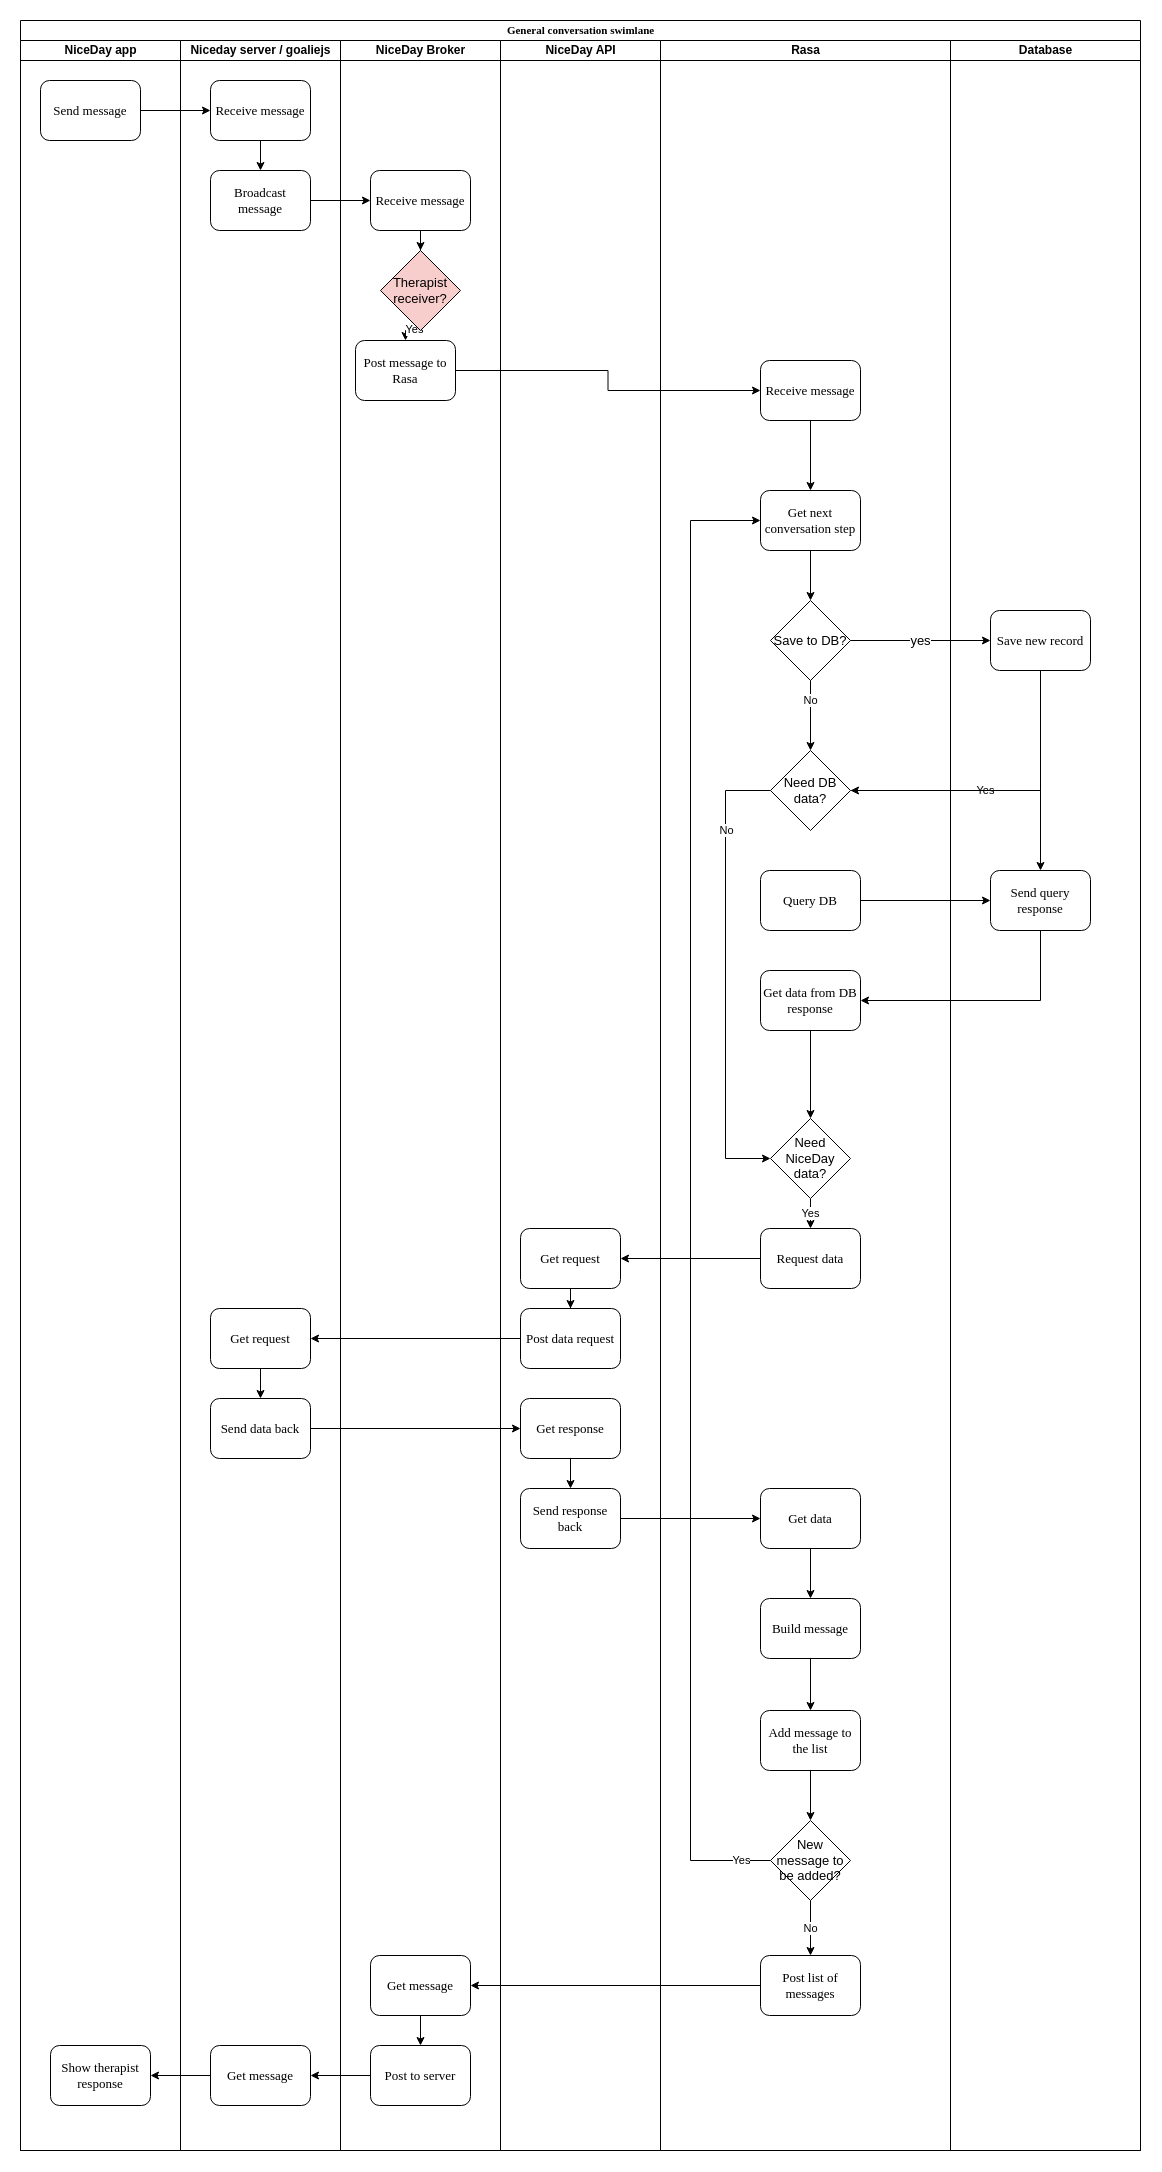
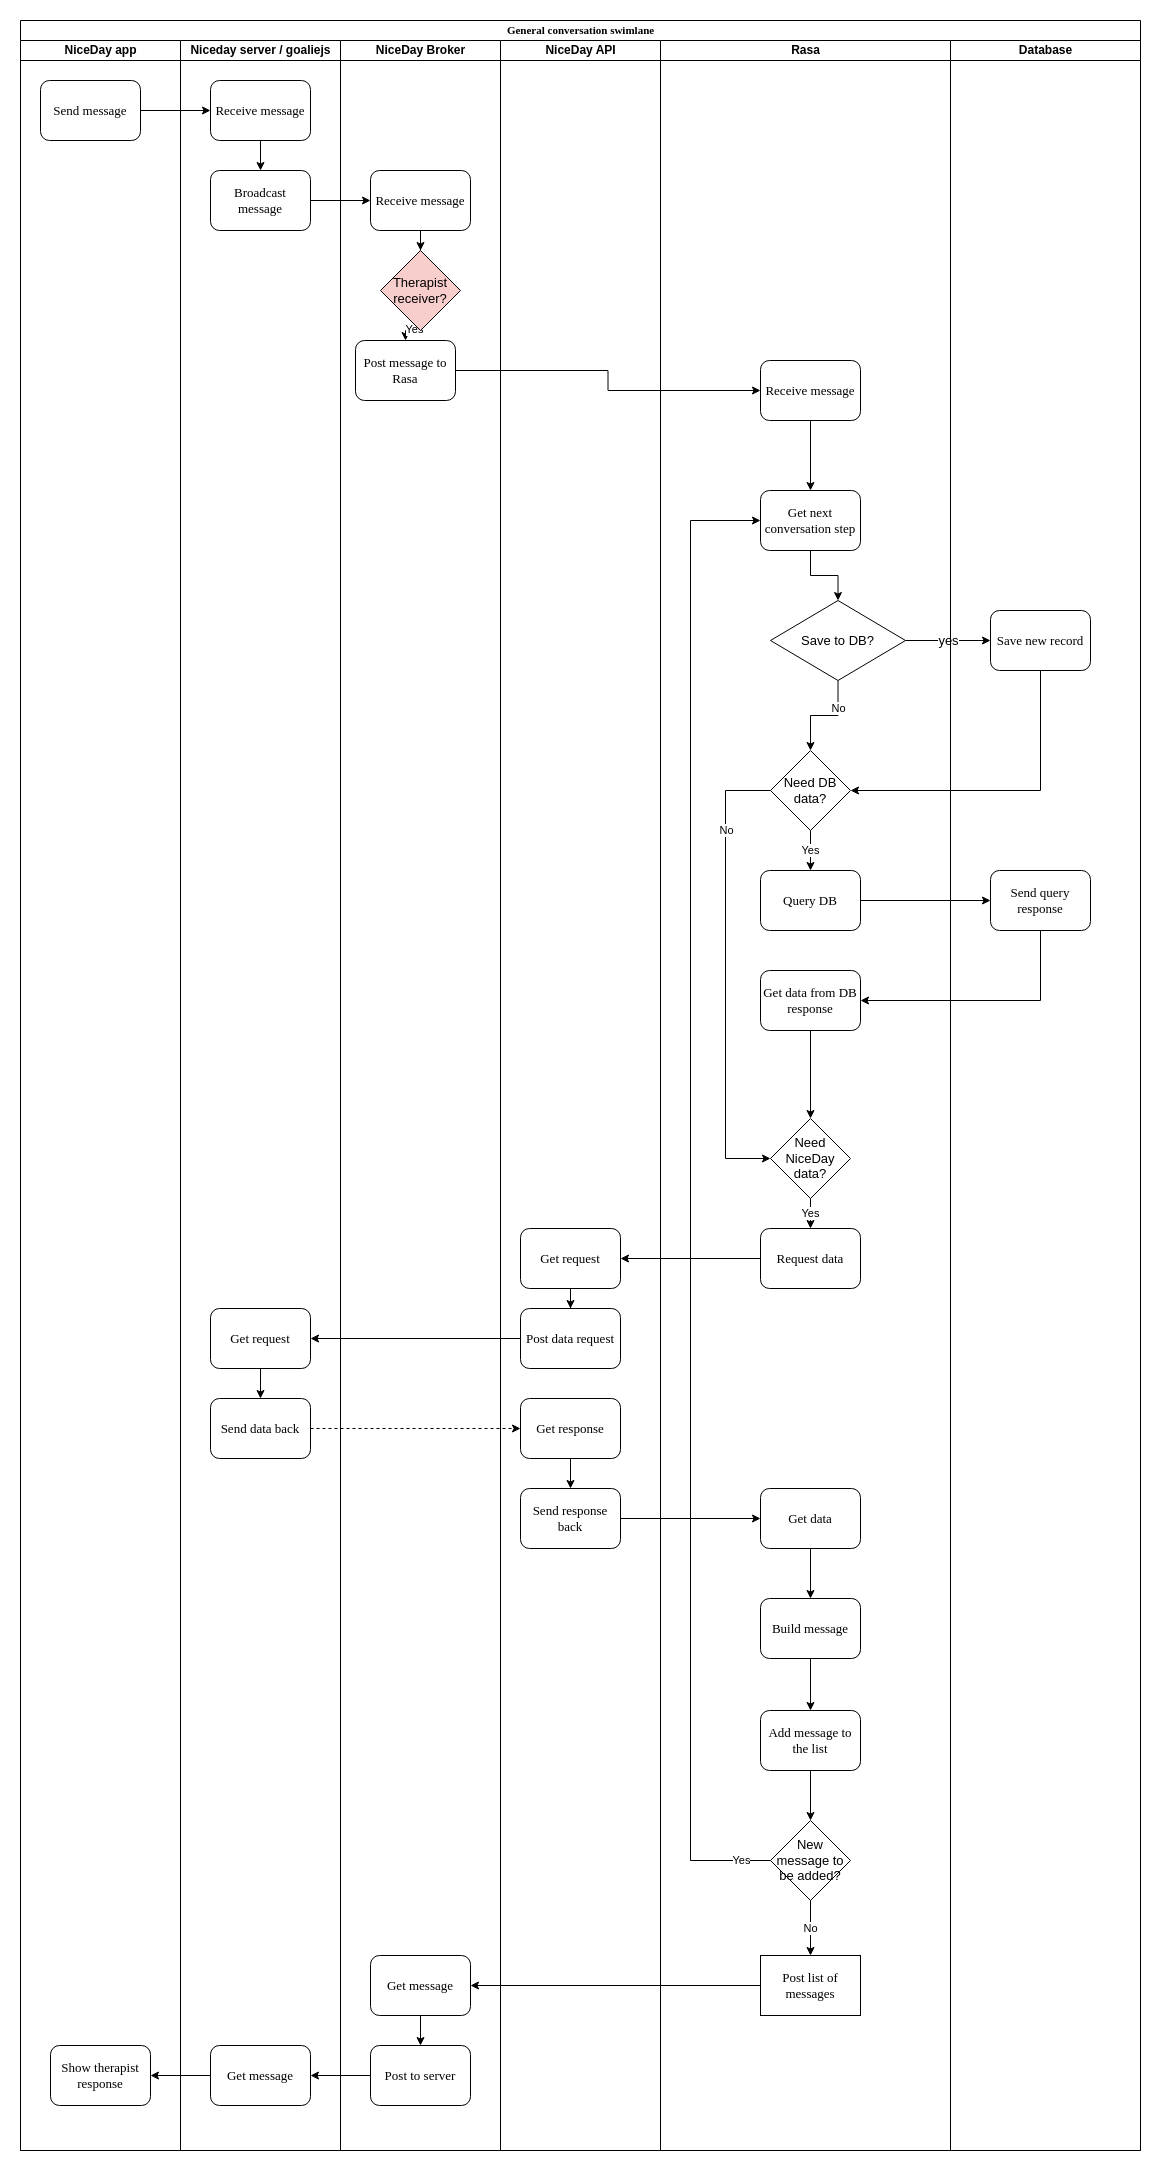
- <mxCell id="42" value="Save to DB?" style="rhombus;whiteSpace=wrap;html=1;fontSize=13;" vertex="1" parent="36"><mxGeometry x="110" y="560" width="80" height="80" as="geometry" /></mxCell>
+ <mxCell id="42" value="Save to DB?" style="rhombus;whiteSpace=wrap;html=1;fontSize=13;" vertex="1" parent="36"><mxGeometry x="110" y="560" width="135" height="80" as="geometry" /></mxCell>
- <mxCell id="51" value="Yes" style="edgeStyle=orthogonalEdgeStyle;rounded=0;orthogonalLoop=1;jettySize=auto;html=1;fontSize=11;" edge="1" parent="36" source="54" target="73"><mxGeometry relative="1" as="geometry" /></mxCell>
+ <mxCell id="51" value="Yes" style="edgeStyle=orthogonalEdgeStyle;rounded=0;orthogonalLoop=1;jettySize=auto;html=1;fontSize=11;" edge="1" parent="36" source="54" target="55"><mxGeometry relative="1" as="geometry" /></mxCell>
- <mxCell id="66" style="edgeStyle=orthogonalEdgeStyle;rounded=0;orthogonalLoop=1;jettySize=auto;html=1;exitX=1;exitY=0.5;exitDx=0;exitDy=0;entryX=0;entryY=0.5;entryDx=0;entryDy=0;fontSize=11;" edge="1" parent="2" source="11" target="31"><mxGeometry relative="1" as="geometry" /></mxCell>
+ <mxCell id="66" style="edgeStyle=orthogonalEdgeStyle;rounded=0;orthogonalLoop=1;jettySize=auto;html=1;exitX=1;exitY=0.5;exitDx=0;exitDy=0;entryX=0;entryY=0.5;entryDx=0;entryDy=0;fontSize=11;dashed=1;" edge="1" parent="2" source="11" target="31"><mxGeometry relative="1" as="geometry" /></mxCell>
- <mxCell id="46" value="&lt;span style=&quot;font-size: 13px&quot;&gt;Post list of messages&lt;/span&gt;" style="rounded=1;whiteSpace=wrap;html=1;shadow=0;labelBackgroundColor=none;strokeWidth=1;fontFamily=Verdana;fontSize=8;align=center;" vertex="1" parent="36"><mxGeometry x="100" y="1915" width="100" height="60" as="geometry" /></mxCell>
+ <mxCell id="46" value="&lt;span style=&quot;font-size: 13px&quot;&gt;Post list of messages&lt;/span&gt;" style="whiteSpace=wrap;html=1;shadow=0;labelBackgroundColor=none;strokeWidth=1;fontFamily=Verdana;fontSize=8;align=center;rounded=0;" vertex="1" parent="36"><mxGeometry x="100" y="1915" width="100" height="60" as="geometry" /></mxCell>
